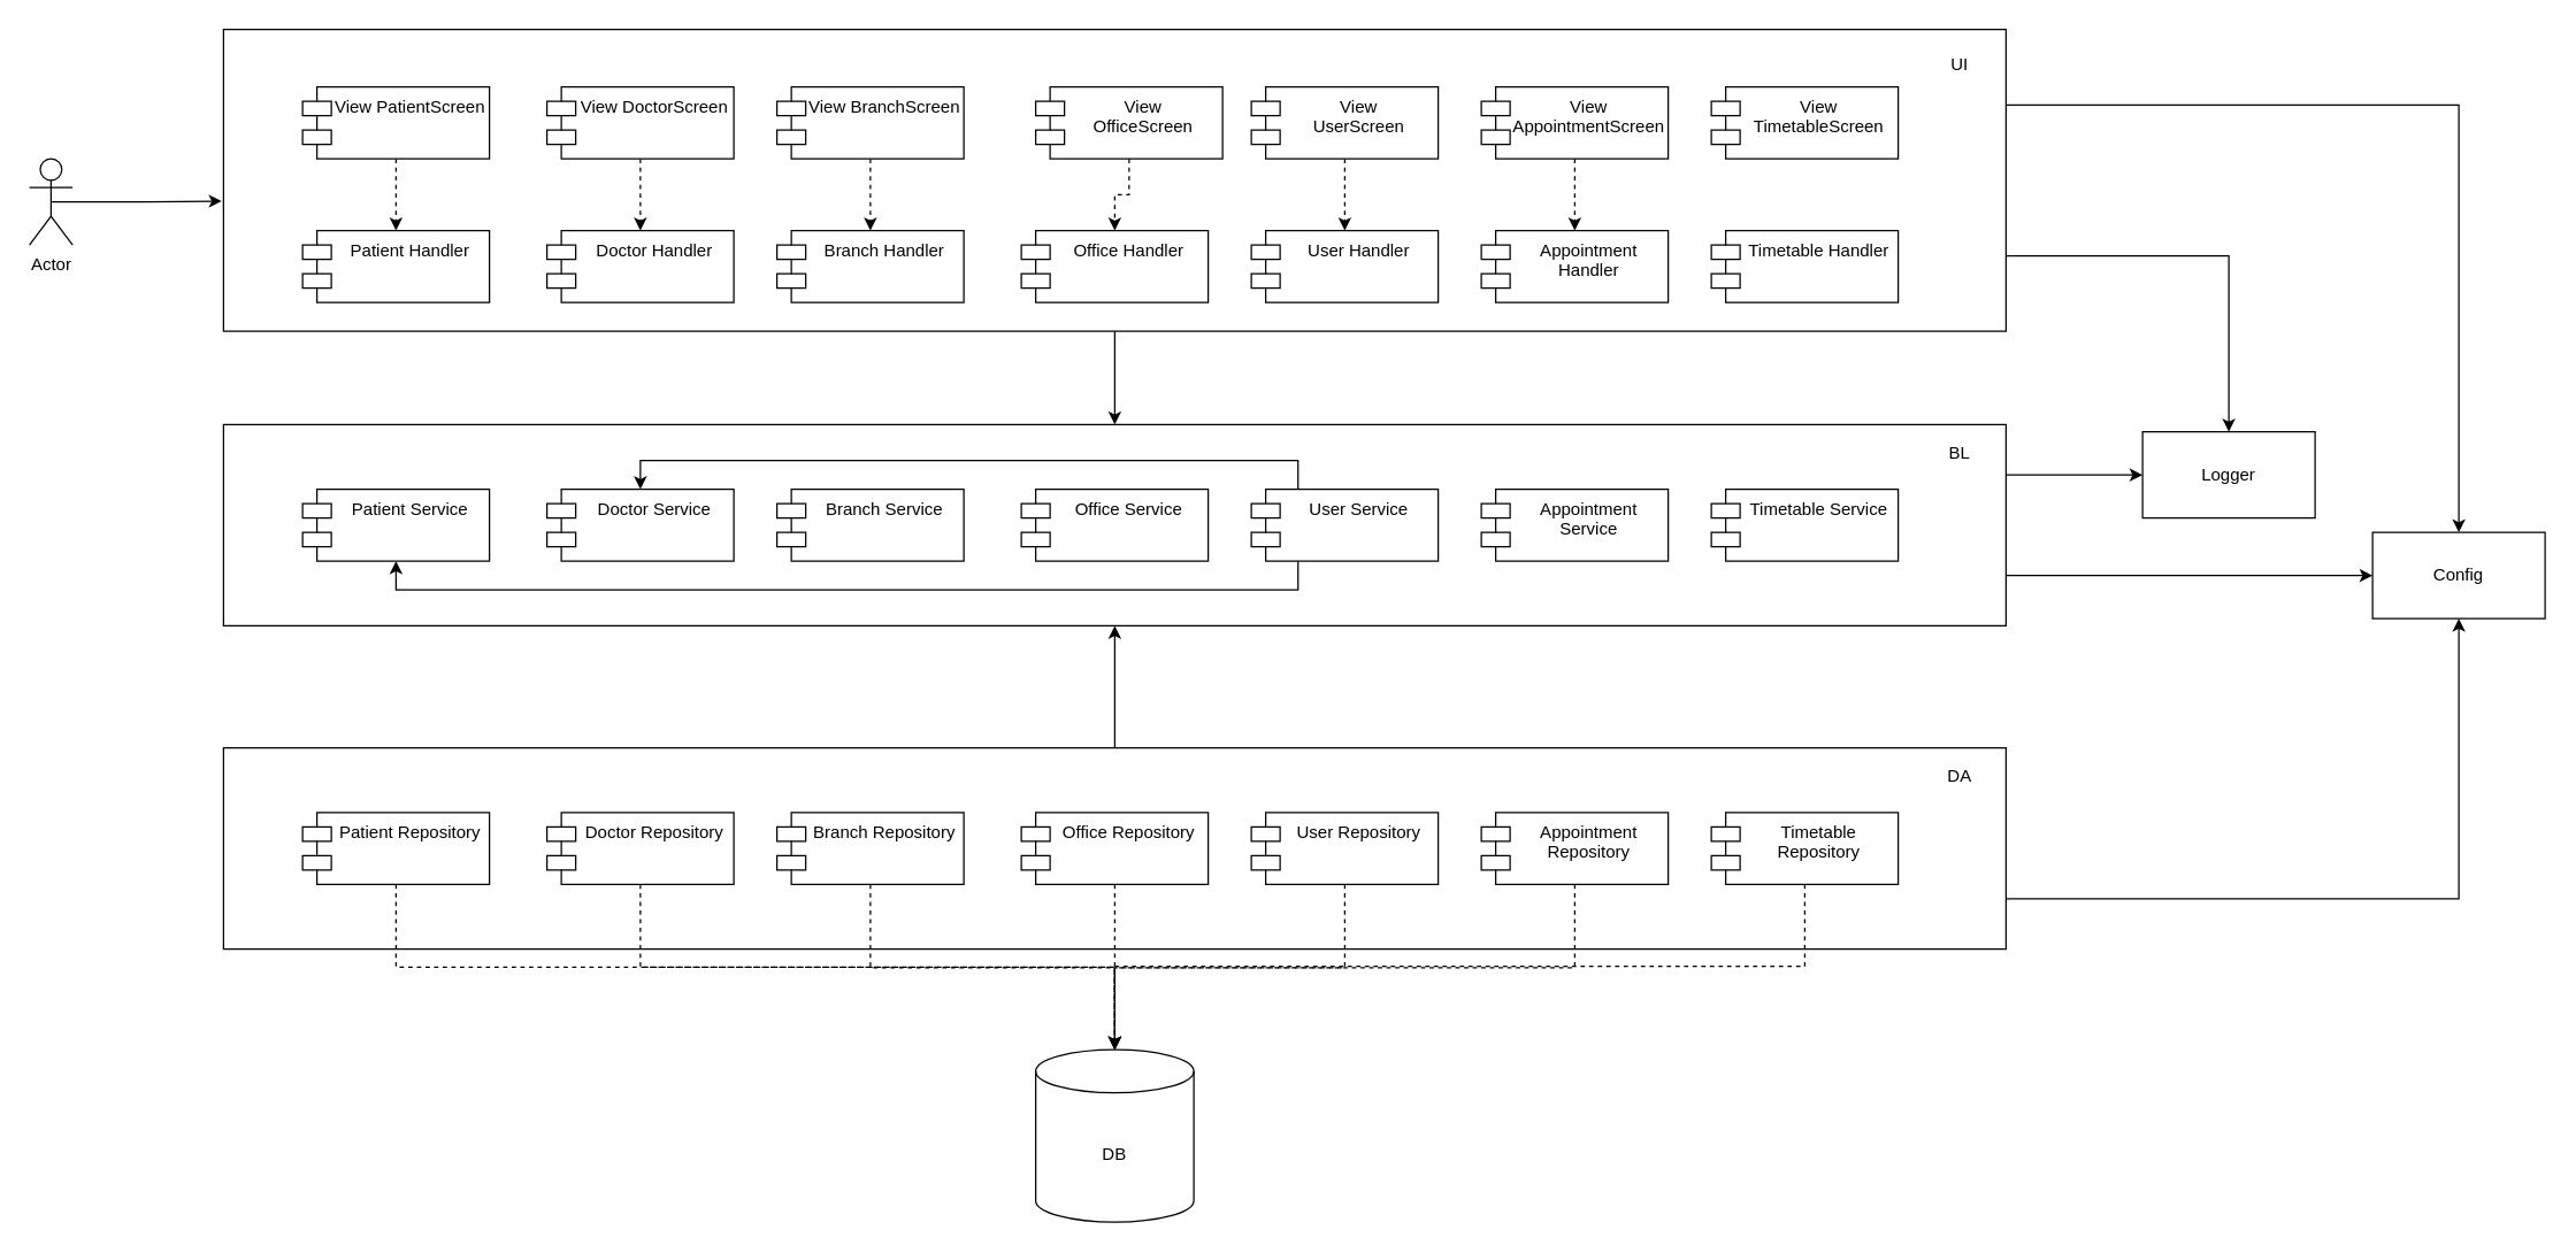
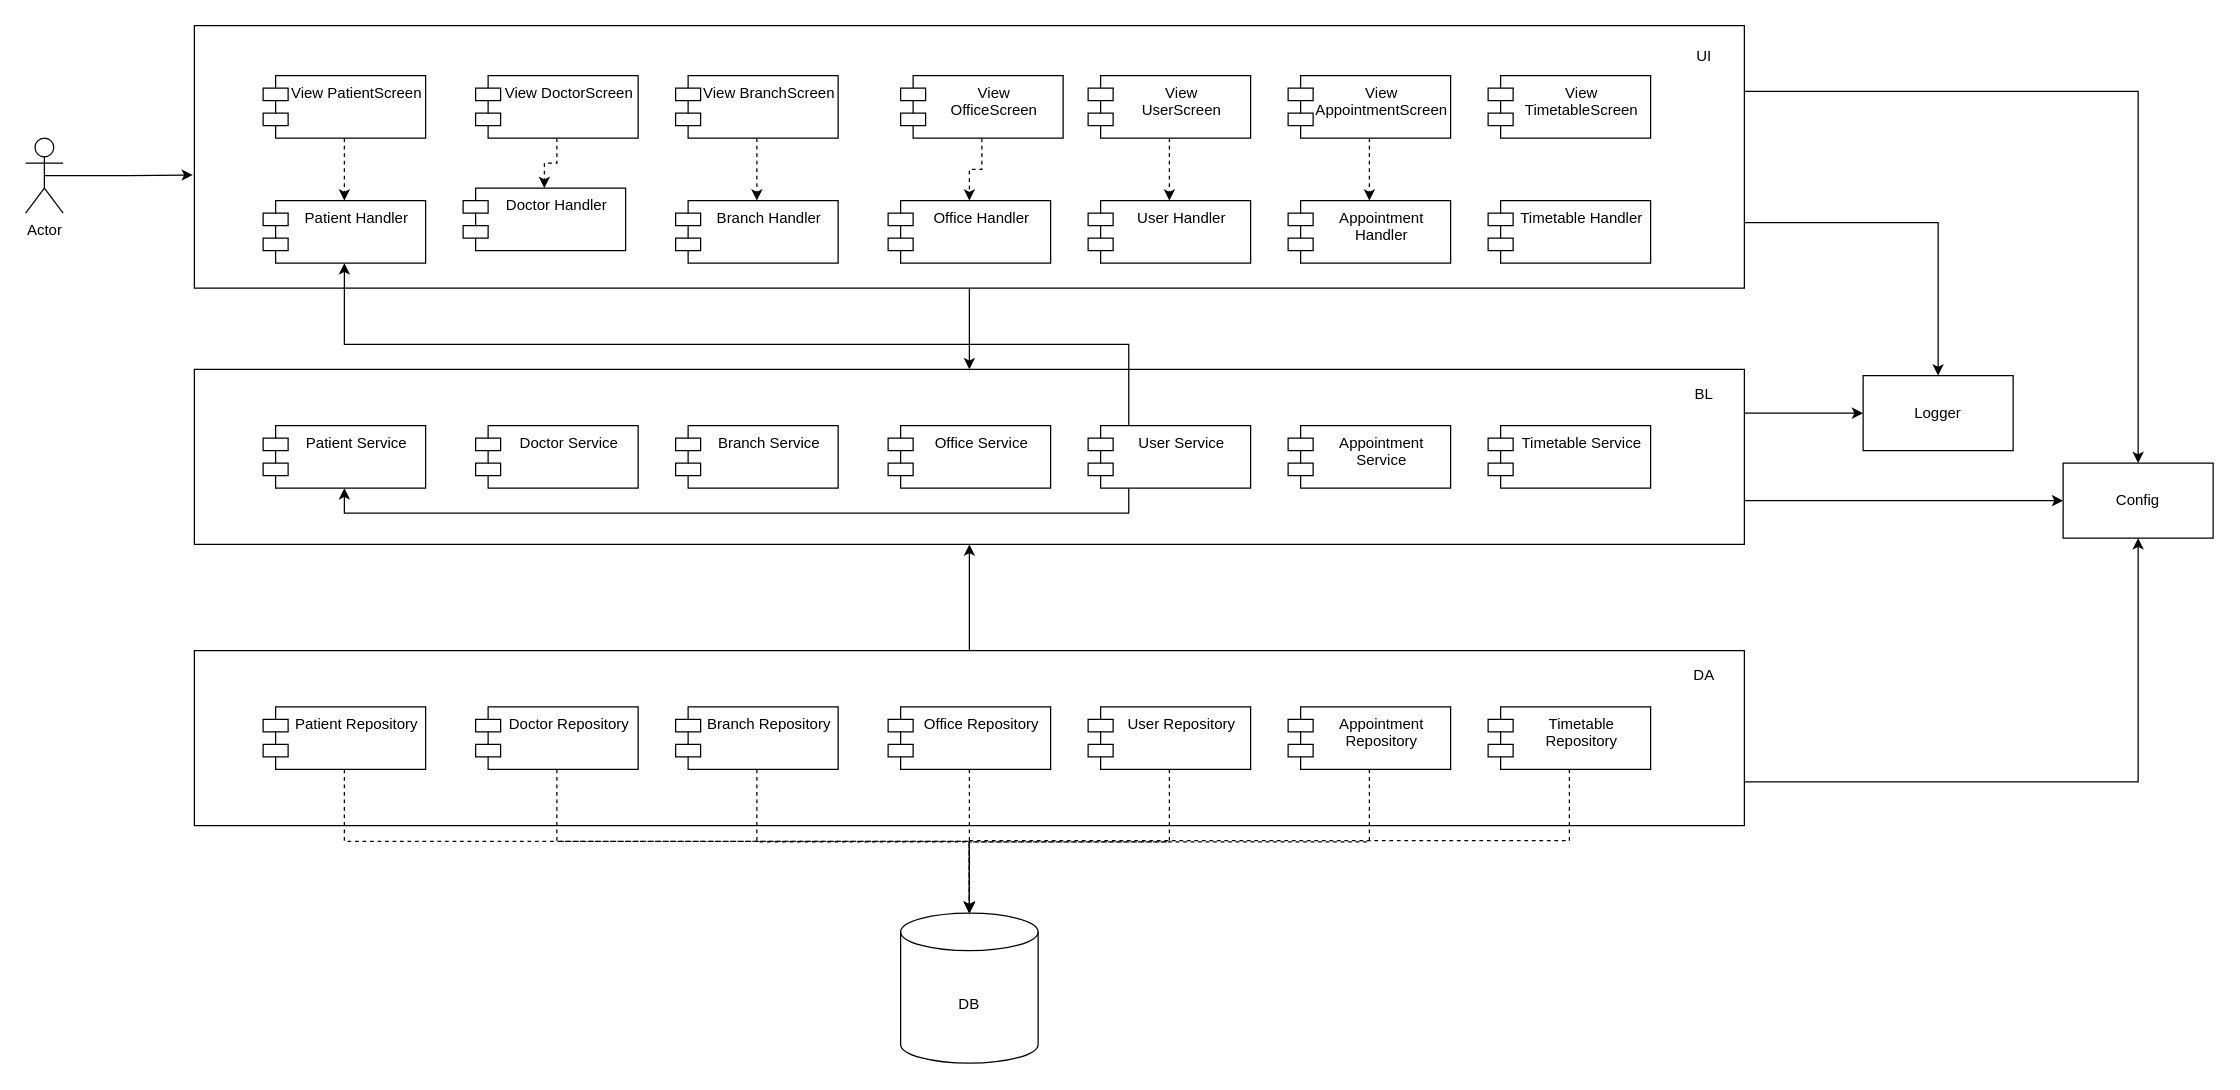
- <mxCell id="39" value="Doctor Handler" style="shape=module;align=left;spacingLeft=20;align=center;verticalAlign=top;whiteSpace=wrap;html=1;" vertex="1" parent="1"><mxGeometry x="380" y="160" width="130" height="50" as="geometry" /></mxCell>
+ <mxCell id="39" value="Doctor Handler" style="shape=module;align=left;spacingLeft=20;align=center;verticalAlign=top;whiteSpace=wrap;html=1;" vertex="1" parent="1"><mxGeometry x="370" y="150" width="130" height="50" as="geometry" /></mxCell>
- <mxCell id="26" style="edgeStyle=orthogonalEdgeStyle;rounded=0;orthogonalLoop=1;jettySize=auto;html=1;exitX=0.25;exitY=0;exitDx=0;exitDy=0;entryX=0.5;entryY=0;entryDx=0;entryDy=0;" edge="1" parent="1" source="28" target="32"><mxGeometry relative="1" as="geometry" /></mxCell>
+ <mxCell id="26" style="edgeStyle=orthogonalEdgeStyle;rounded=0;orthogonalLoop=1;jettySize=auto;html=1;exitX=0.25;exitY=0;exitDx=0;exitDy=0;" edge="1" parent="1" source="28" target="40"><mxGeometry relative="1" as="geometry" /></mxCell>
